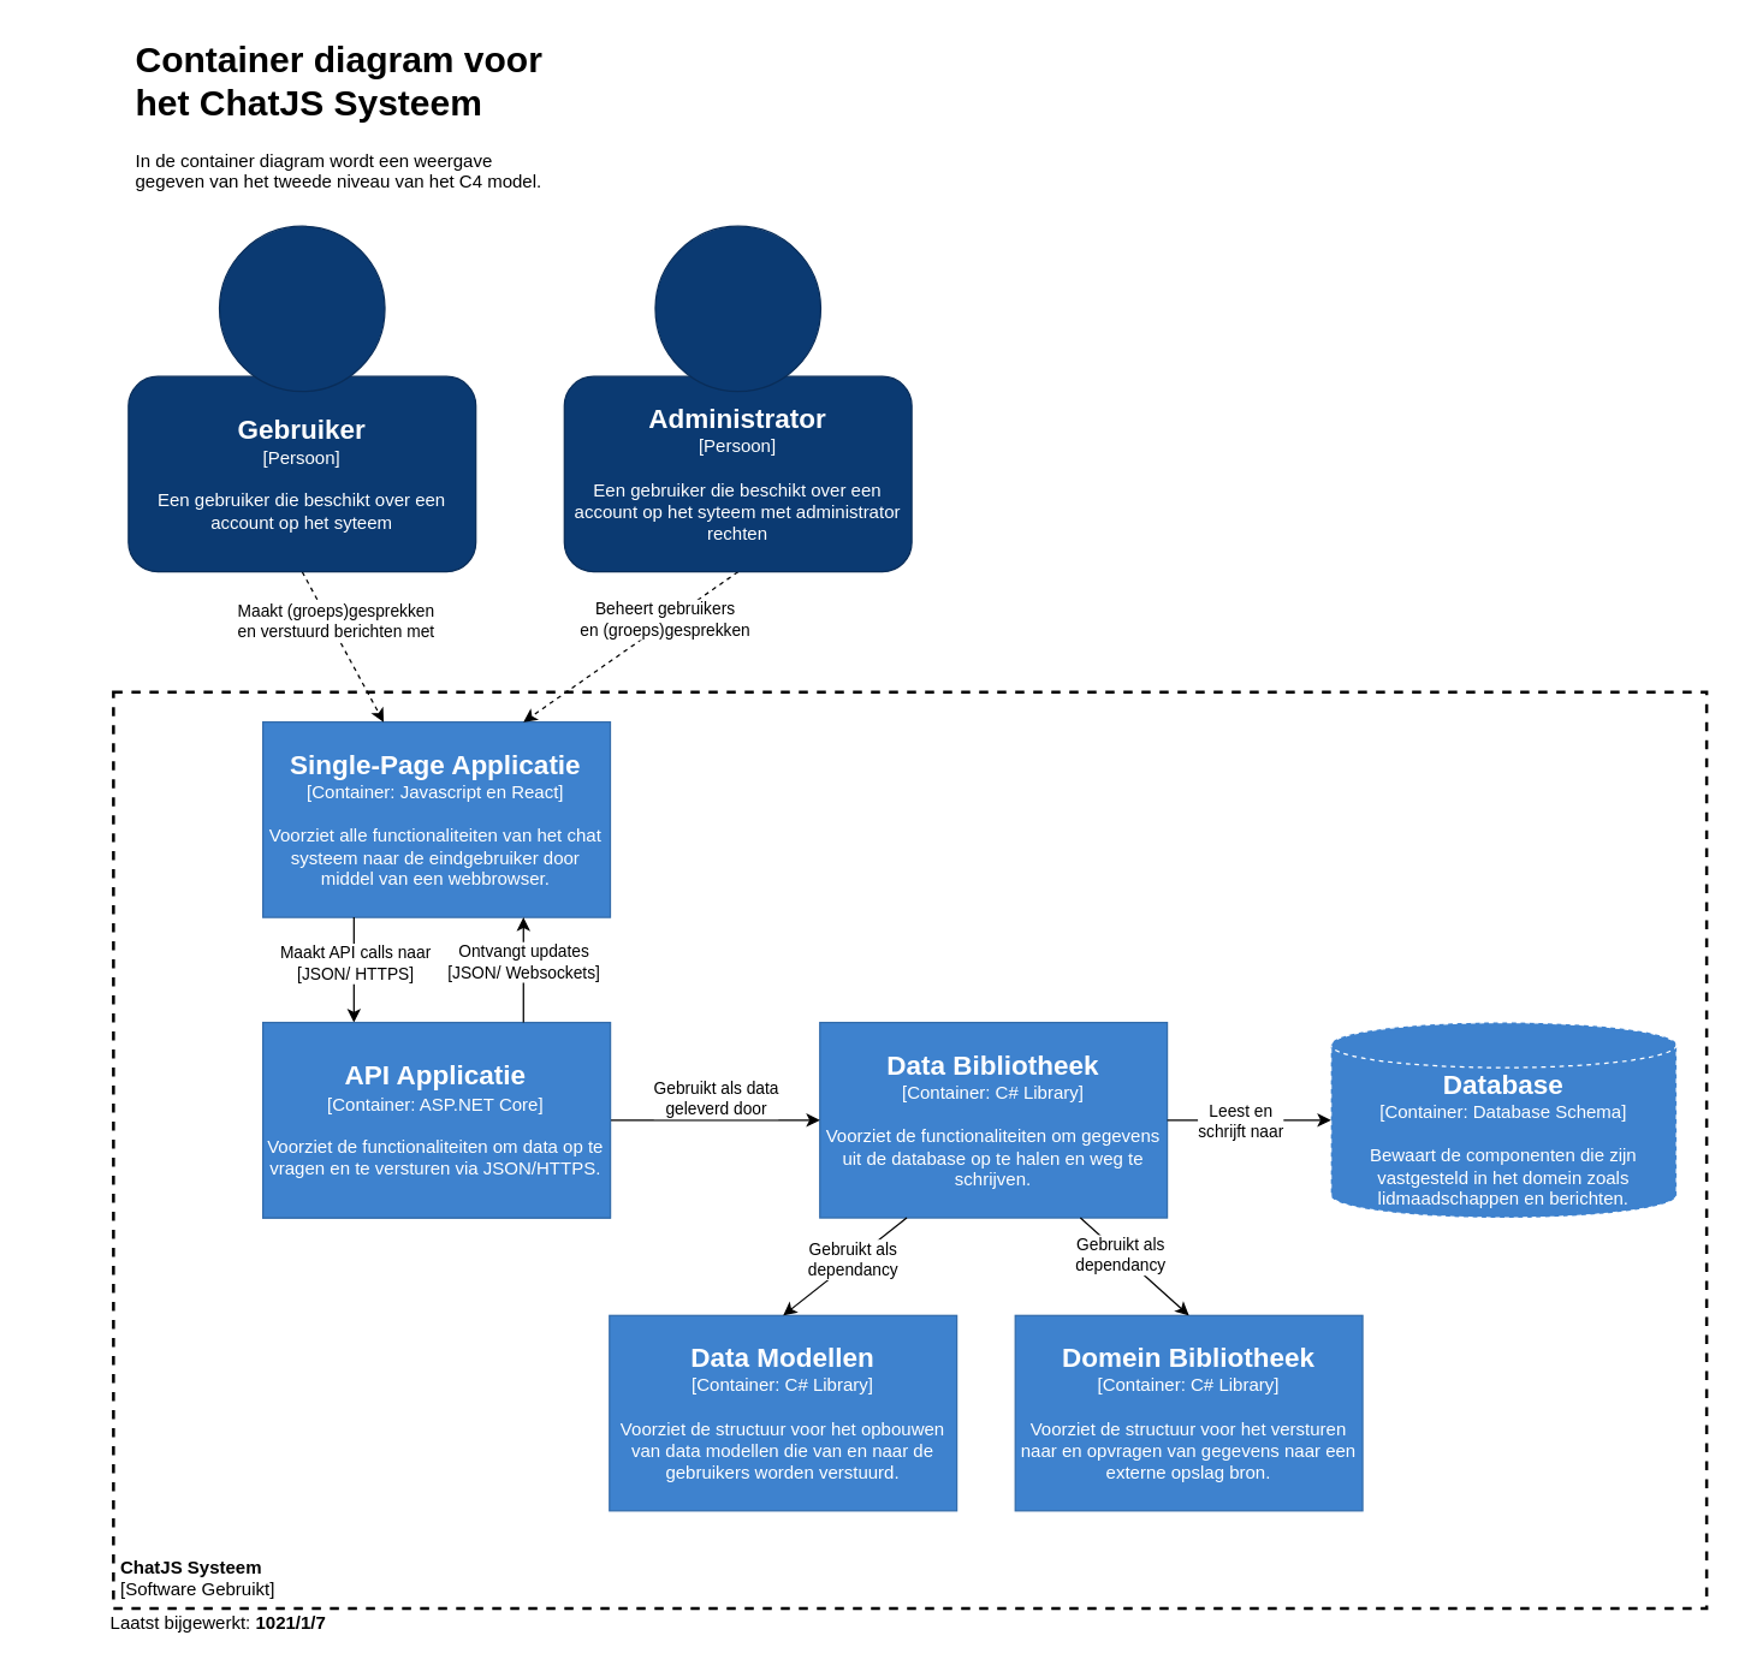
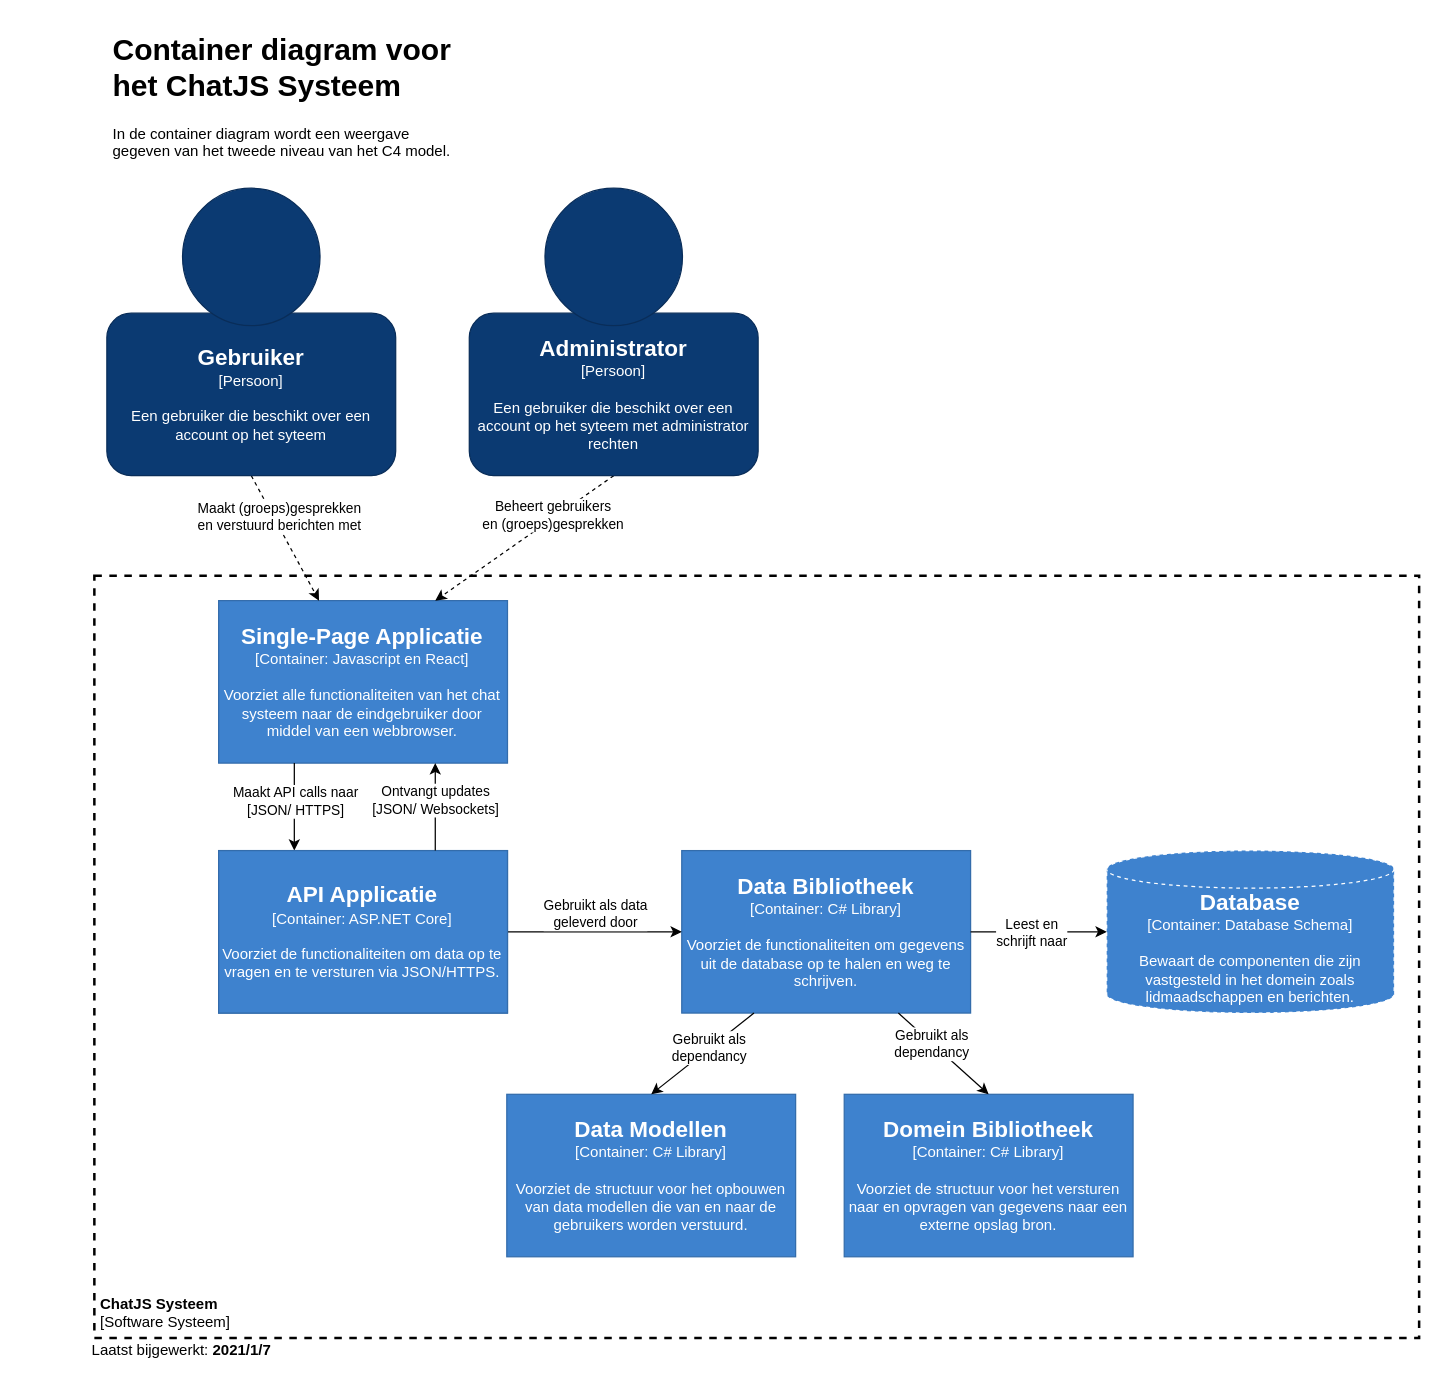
- <mxCell id="2" value="&lt;div&gt;&lt;font style=&quot;font-size: 12px&quot;&gt;&lt;b&gt;ChatJS Systeem&lt;/b&gt;&lt;/font&gt;&lt;/div&gt;&lt;font style=&quot;font-size: 12px&quot;&gt;[Software Gebruikt]&lt;/font&gt;" style="text;html=1;fillColor=none;spacing=5;spacingTop=-20;whiteSpace=wrap;overflow=hidden;rounded=0;dashed=1;verticalAlign=bottom;strokeColor=#000000;strokeWidth=2;" parent="1" vertex="1"><mxGeometry x="75" y="460" width="1060" height="610" as="geometry" /></mxCell>
+ <mxCell id="2" value="&lt;div&gt;&lt;font style=&quot;font-size: 12px&quot;&gt;&lt;b&gt;ChatJS Systeem&lt;/b&gt;&lt;/font&gt;&lt;/div&gt;&lt;font style=&quot;font-size: 12px&quot;&gt;[Software Systeem]&lt;/font&gt;" style="text;html=1;fillColor=none;spacing=5;spacingTop=-20;whiteSpace=wrap;overflow=hidden;rounded=0;dashed=1;verticalAlign=bottom;strokeColor=#000000;strokeWidth=2;" parent="1" vertex="1"><mxGeometry x="75" y="460" width="1060" height="610" as="geometry" /></mxCell>
- <mxCell id="4" value="Laatst bijgewerkt: &lt;b&gt;1021/1/7&lt;/b&gt;" style="text;html=1;strokeColor=none;fillColor=none;align=center;verticalAlign=middle;whiteSpace=wrap;rounded=0;" parent="1" vertex="1"><mxGeometry x="65" y="1070" width="160" height="20" as="geometry" /></mxCell>
+ <mxCell id="4" value="Laatst bijgewerkt: &lt;b&gt;2021/1/7&lt;/b&gt;" style="text;html=1;strokeColor=none;fillColor=none;align=center;verticalAlign=middle;whiteSpace=wrap;rounded=0;" parent="1" vertex="1"><mxGeometry x="65" y="1070" width="160" height="20" as="geometry" /></mxCell>
